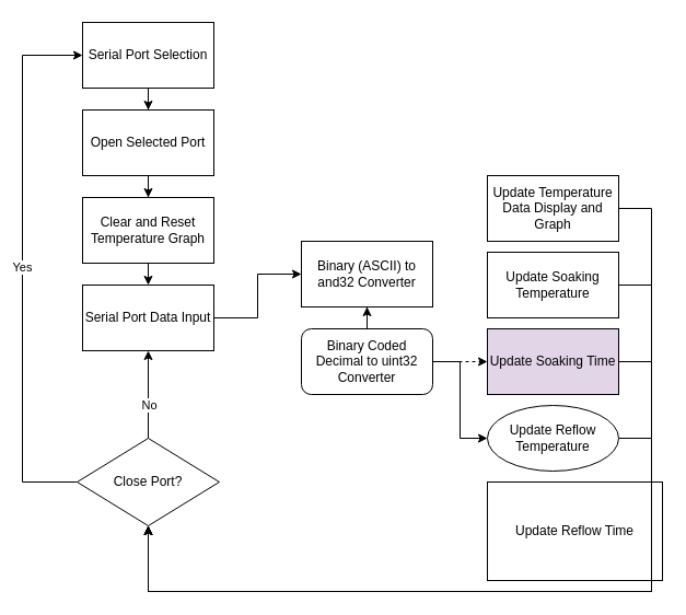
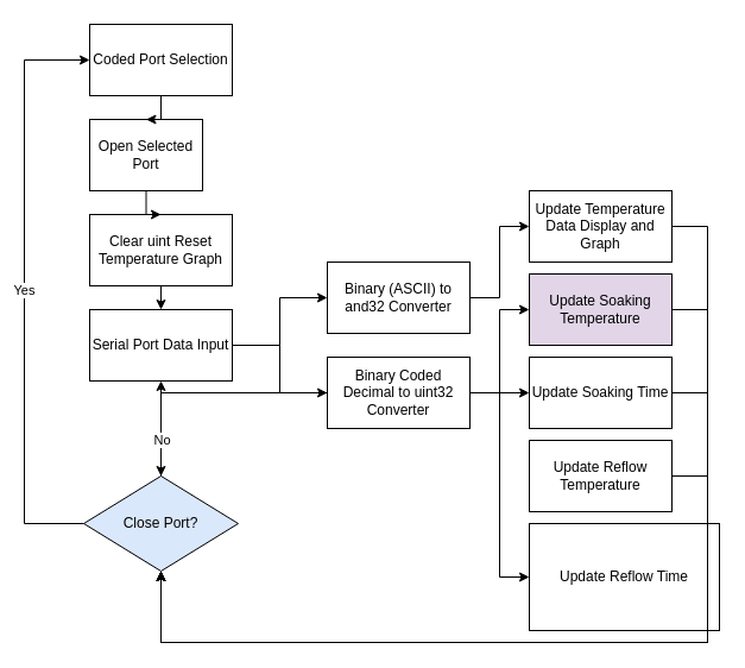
- <mxCell id="24" value="Serial Port Selection" style="rounded=0;whiteSpace=wrap;html=1;" vertex="1" parent="1"><mxGeometry x="75" y="20" width="120" height="60" as="geometry" /></mxCell>
+ <mxCell id="24" value="Coded Port Selection" style="rounded=0;whiteSpace=wrap;html=1;" vertex="1" parent="1"><mxGeometry x="75" y="20" width="120" height="60" as="geometry" /></mxCell>
- <mxCell id="14" value="Open Selected Port" style="rounded=0;whiteSpace=wrap;html=1;" vertex="1" parent="1"><mxGeometry x="75" y="100" width="120" height="60" as="geometry" /></mxCell>
+ <mxCell id="14" value="Open Selected Port" style="rounded=0;whiteSpace=wrap;html=1;" vertex="1" parent="1"><mxGeometry x="75" y="100" width="95" height="60" as="geometry" /></mxCell>
- <mxCell id="12" value="Clear and Reset Temperature Graph" style="rounded=0;whiteSpace=wrap;html=1;" vertex="1" parent="1"><mxGeometry x="75" y="180" width="120" height="60" as="geometry" /></mxCell>
+ <mxCell id="12" value="Clear uint Reset Temperature Graph" style="rounded=0;whiteSpace=wrap;html=1;" vertex="1" parent="1"><mxGeometry x="75" y="180" width="120" height="60" as="geometry" /></mxCell>
+ <mxCell id="7" style="edgeStyle=orthogonalEdgeStyle;rounded=0;orthogonalLoop=1;jettySize=auto;html=1;entryX=0;entryY=0.5;entryDx=0;entryDy=0;" edge="1" parent="1" source="8" target="22"><mxGeometry relative="1" as="geometry" /></mxCell>
- <mxCell id="10" value="Update Soaking Temperature" style="rounded=0;whiteSpace=wrap;html=1;" vertex="1" parent="1"><mxGeometry x="445" y="230" width="120" height="60" as="geometry" /></mxCell>
+ <mxCell id="10" value="Update Soaking Temperature" style="rounded=0;whiteSpace=wrap;html=1;fillColor=#e1d5e7;" vertex="1" parent="1"><mxGeometry x="445" y="230" width="120" height="60" as="geometry" /></mxCell>
+ <mxCell id="2" style="edgeStyle=orthogonalEdgeStyle;rounded=0;orthogonalLoop=1;jettySize=auto;html=1;entryX=0;entryY=0.5;entryDx=0;entryDy=0;" edge="1" parent="1" source="6" target="10"><mxGeometry relative="1" as="geometry" /></mxCell>
- <mxCell id="5" style="edgeStyle=orthogonalEdgeStyle;rounded=0;orthogonalLoop=1;jettySize=auto;html=1;" edge="1" parent="1" source="6" target="8"><mxGeometry relative="1" as="geometry" /></mxCell>
+ <mxCell id="5" style="edgeStyle=orthogonalEdgeStyle;rounded=0;orthogonalLoop=1;jettySize=auto;html=1;entryX=0;entryY=0.5;entryDx=0;entryDy=0;" edge="1" parent="1" source="6" target="18"><mxGeometry relative="1" as="geometry" /></mxCell>
+ <mxCell id="26" style="edgeStyle=orthogonalEdgeStyle;rounded=0;orthogonalLoop=1;jettySize=auto;html=1;exitX=1;exitY=0.5;exitDx=0;exitDy=0;entryX=0;entryY=0.5;entryDx=0;entryDy=0;" edge="1" parent="1" source="27" target="6"><mxGeometry relative="1" as="geometry" /></mxCell>
- <mxCell id="6" value="Binary Coded Decimal to uint32 Converter" style="whiteSpace=wrap;html=1;rounded=1;" vertex="1" parent="1"><mxGeometry x="275" y="300" width="120" height="60" as="geometry" /></mxCell>
+ <mxCell id="6" value="Binary Coded Decimal to uint32 Converter" style="rounded=0;whiteSpace=wrap;html=1;" vertex="1" parent="1"><mxGeometry x="275" y="300" width="120" height="60" as="geometry" /></mxCell>
- <mxCell id="3" style="edgeStyle=orthogonalEdgeStyle;rounded=0;orthogonalLoop=1;jettySize=auto;html=1;entryX=0;entryY=0.5;entryDx=0;entryDy=0;dashed=1;" edge="1" parent="1" source="6" target="20"><mxGeometry relative="1" as="geometry" /></mxCell>
+ <mxCell id="3" style="edgeStyle=orthogonalEdgeStyle;rounded=0;orthogonalLoop=1;jettySize=auto;html=1;entryX=0;entryY=0.5;entryDx=0;entryDy=0;" edge="1" parent="1" source="6" target="20"><mxGeometry relative="1" as="geometry" /></mxCell>
- <mxCell id="20" value="Update Soaking Time" style="rounded=0;whiteSpace=wrap;html=1;fillColor=#e1d5e7;" vertex="1" parent="1"><mxGeometry x="445" y="300" width="120" height="60" as="geometry" /></mxCell>
+ <mxCell id="20" value="Update Soaking Time" style="rounded=0;whiteSpace=wrap;html=1;" vertex="1" parent="1"><mxGeometry x="445" y="300" width="120" height="60" as="geometry" /></mxCell>
- <mxCell id="4" style="edgeStyle=orthogonalEdgeStyle;rounded=0;orthogonalLoop=1;jettySize=auto;html=1;entryX=0;entryY=0.5;entryDx=0;entryDy=0;" edge="1" parent="1" source="6" target="16"><mxGeometry relative="1" as="geometry" /></mxCell>
+ <mxCell id="4" style="edgeStyle=orthogonalEdgeStyle;rounded=0;orthogonalLoop=1;jettySize=auto;html=1;" edge="1" parent="1" source="6" target="32"><mxGeometry relative="1" as="geometry" /></mxCell>
- <mxCell id="16" value="Update Reflow Temperature" style="ellipse;whiteSpace=wrap;html=1;" vertex="1" parent="1"><mxGeometry x="445" y="370" width="120" height="60" as="geometry" /></mxCell>
+ <mxCell id="16" value="Update Reflow Temperature" style="rounded=0;whiteSpace=wrap;html=1;" vertex="1" parent="1"><mxGeometry x="445" y="370" width="120" height="60" as="geometry" /></mxCell>
- <mxCell id="32" value="Close Port?" style="rhombus;whiteSpace=wrap;html=1;" vertex="1" parent="1"><mxGeometry x="70" y="400" width="130" height="80" as="geometry" /></mxCell>
+ <mxCell id="32" value="Close Port?" style="rhombus;whiteSpace=wrap;html=1;fillColor=#dae8fc;" vertex="1" parent="1"><mxGeometry x="70" y="400" width="130" height="80" as="geometry" /></mxCell>
